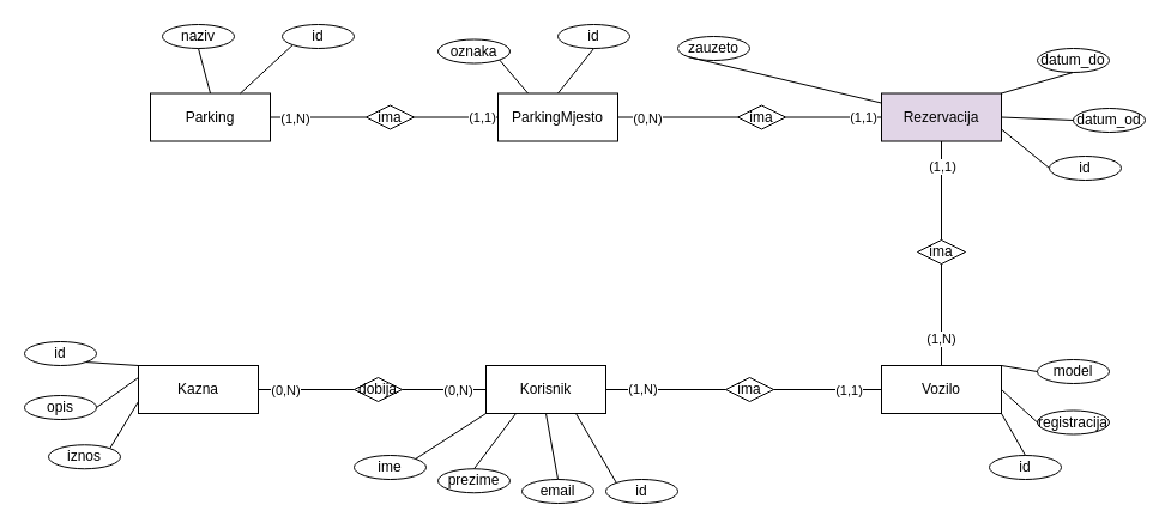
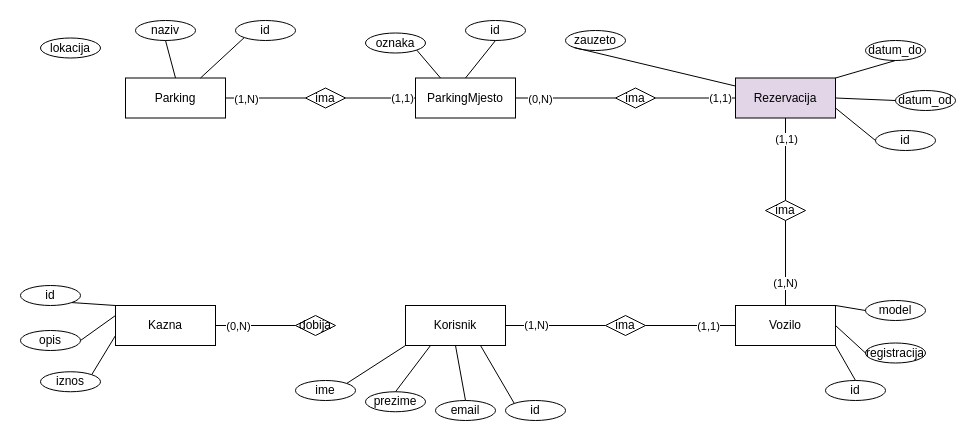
+ <mxCell id="5" value="lokacija" style="ellipse;whiteSpace=wrap;html=1;align=center;" vertex="1" parent="1"><mxGeometry x="40" y="37.5" width="60" height="20" as="geometry" /></mxCell>
- <mxCell id="63" value="" style="endArrow=none;html=1;rounded=0;exitX=1;exitY=0.5;exitDx=0;exitDy=0;entryX=0;entryY=0.5;entryDx=0;entryDy=0;" edge="1" parent="1" source="60" target="15"><mxGeometry relative="1" as="geometry"><mxPoint x="225" y="335" as="sourcePoint" /><mxPoint x="305" y="335" as="targetPoint" /></mxGeometry></mxCell>
- <mxCell id="64" value="(0,N)" style="edgeLabel;html=1;align=center;verticalAlign=middle;resizable=0;points=[];" vertex="1" connectable="0" parent="63"><mxGeometry x="0.321" relative="1" as="geometry"><mxPoint as="offset" /></mxGeometry></mxCell>
